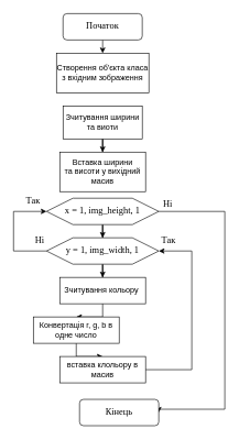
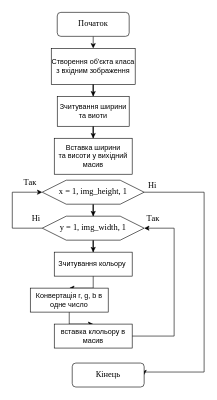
+ <mxCell id="4" value="" style="edgeStyle=orthogonalEdgeStyle;rounded=0;orthogonalLoop=1;jettySize=auto;html=1;" edge="1" parent="1" source="5" target="7"><mxGeometry relative="1" as="geometry" /></mxCell>
